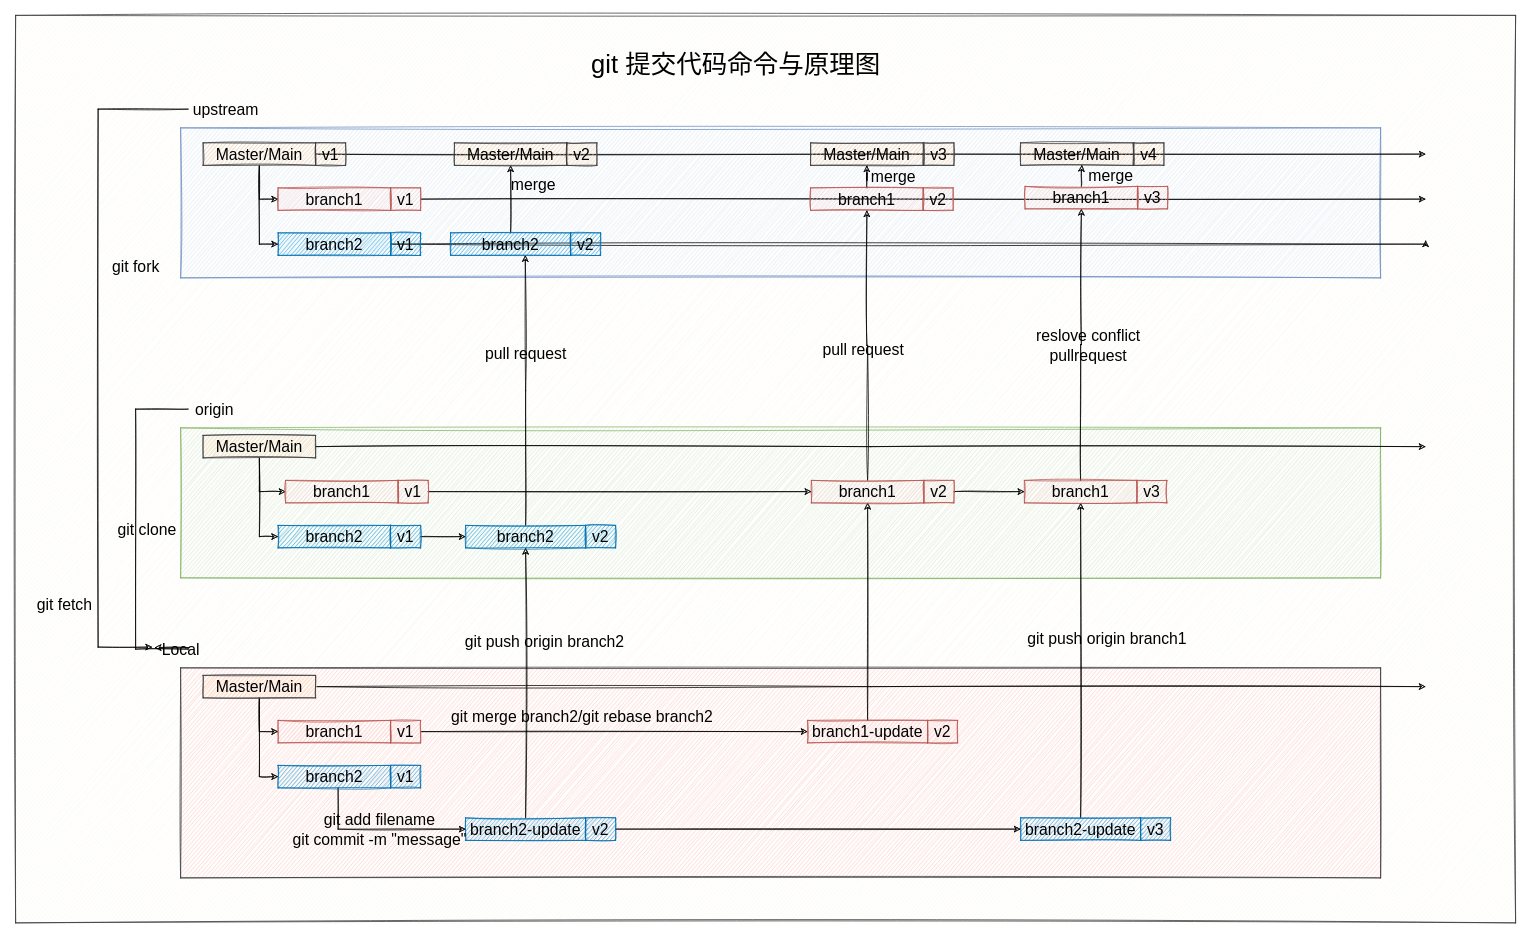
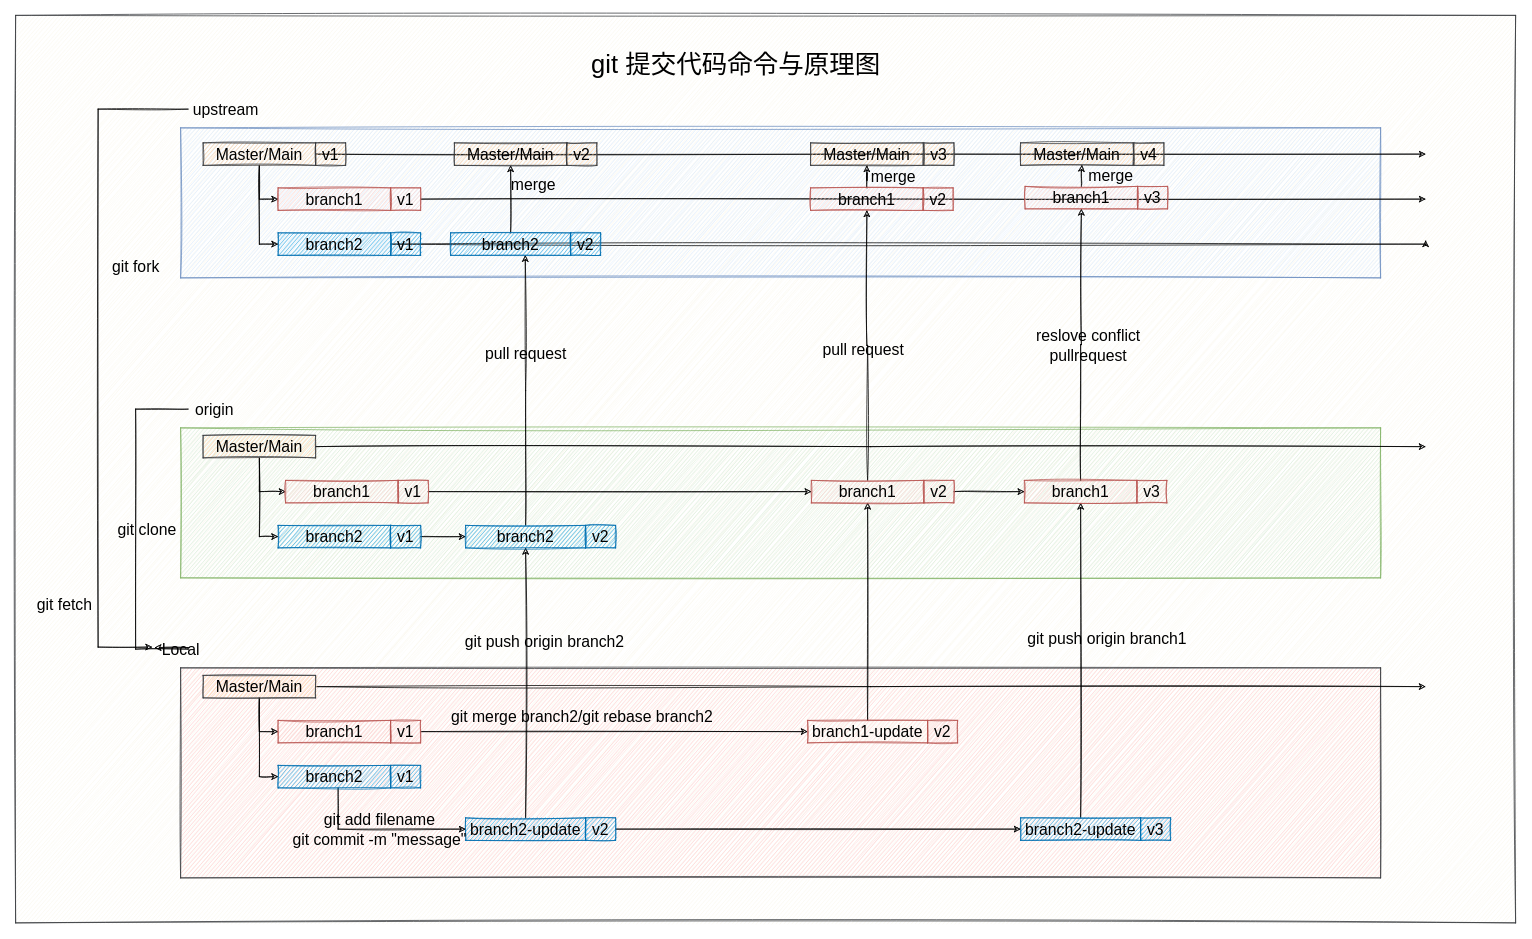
- <mxCell id="68" value="branch1-update" style="rounded=0;whiteSpace=wrap;html=1;fontSize=21;sketch=1;fillColor=#f8cecc;strokeColor=#b85450;fontColor=#000000;" vertex="1" parent="1"><mxGeometry x="1076" y="960" width="160" height="30" as="geometry" /></mxCell>
+ <mxCell id="68" value="branch1-update" style="rounded=0;whiteSpace=wrap;html=1;fontSize=21;sketch=1;fillColor=#f9f7ed;strokeColor=#b85450;fontColor=#000000;" vertex="1" parent="1"><mxGeometry x="1076" y="960" width="160" height="30" as="geometry" /></mxCell>
